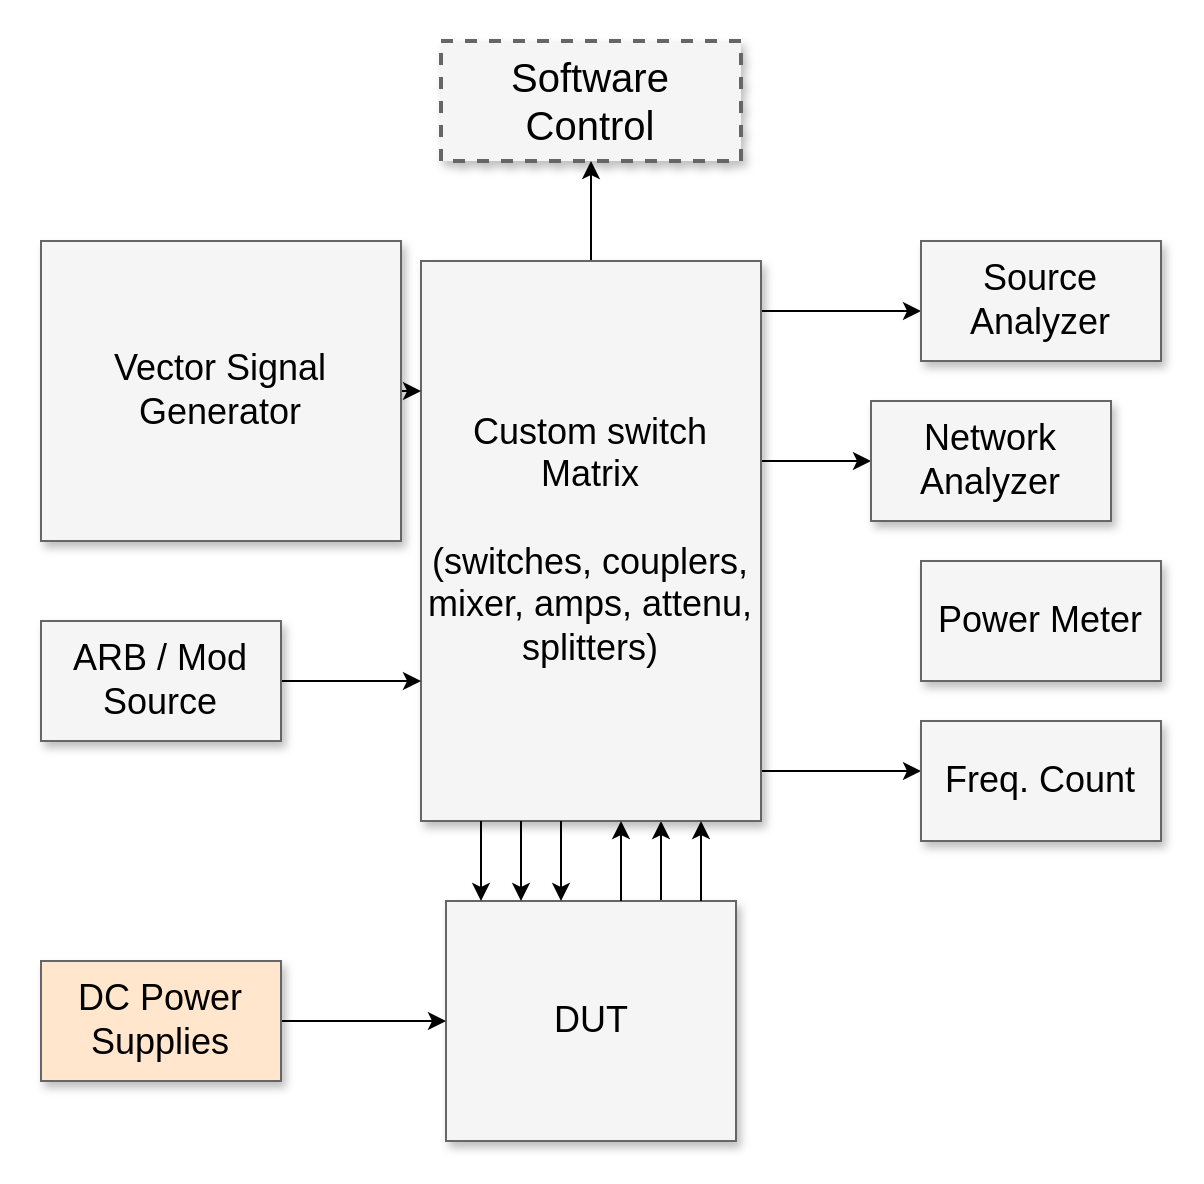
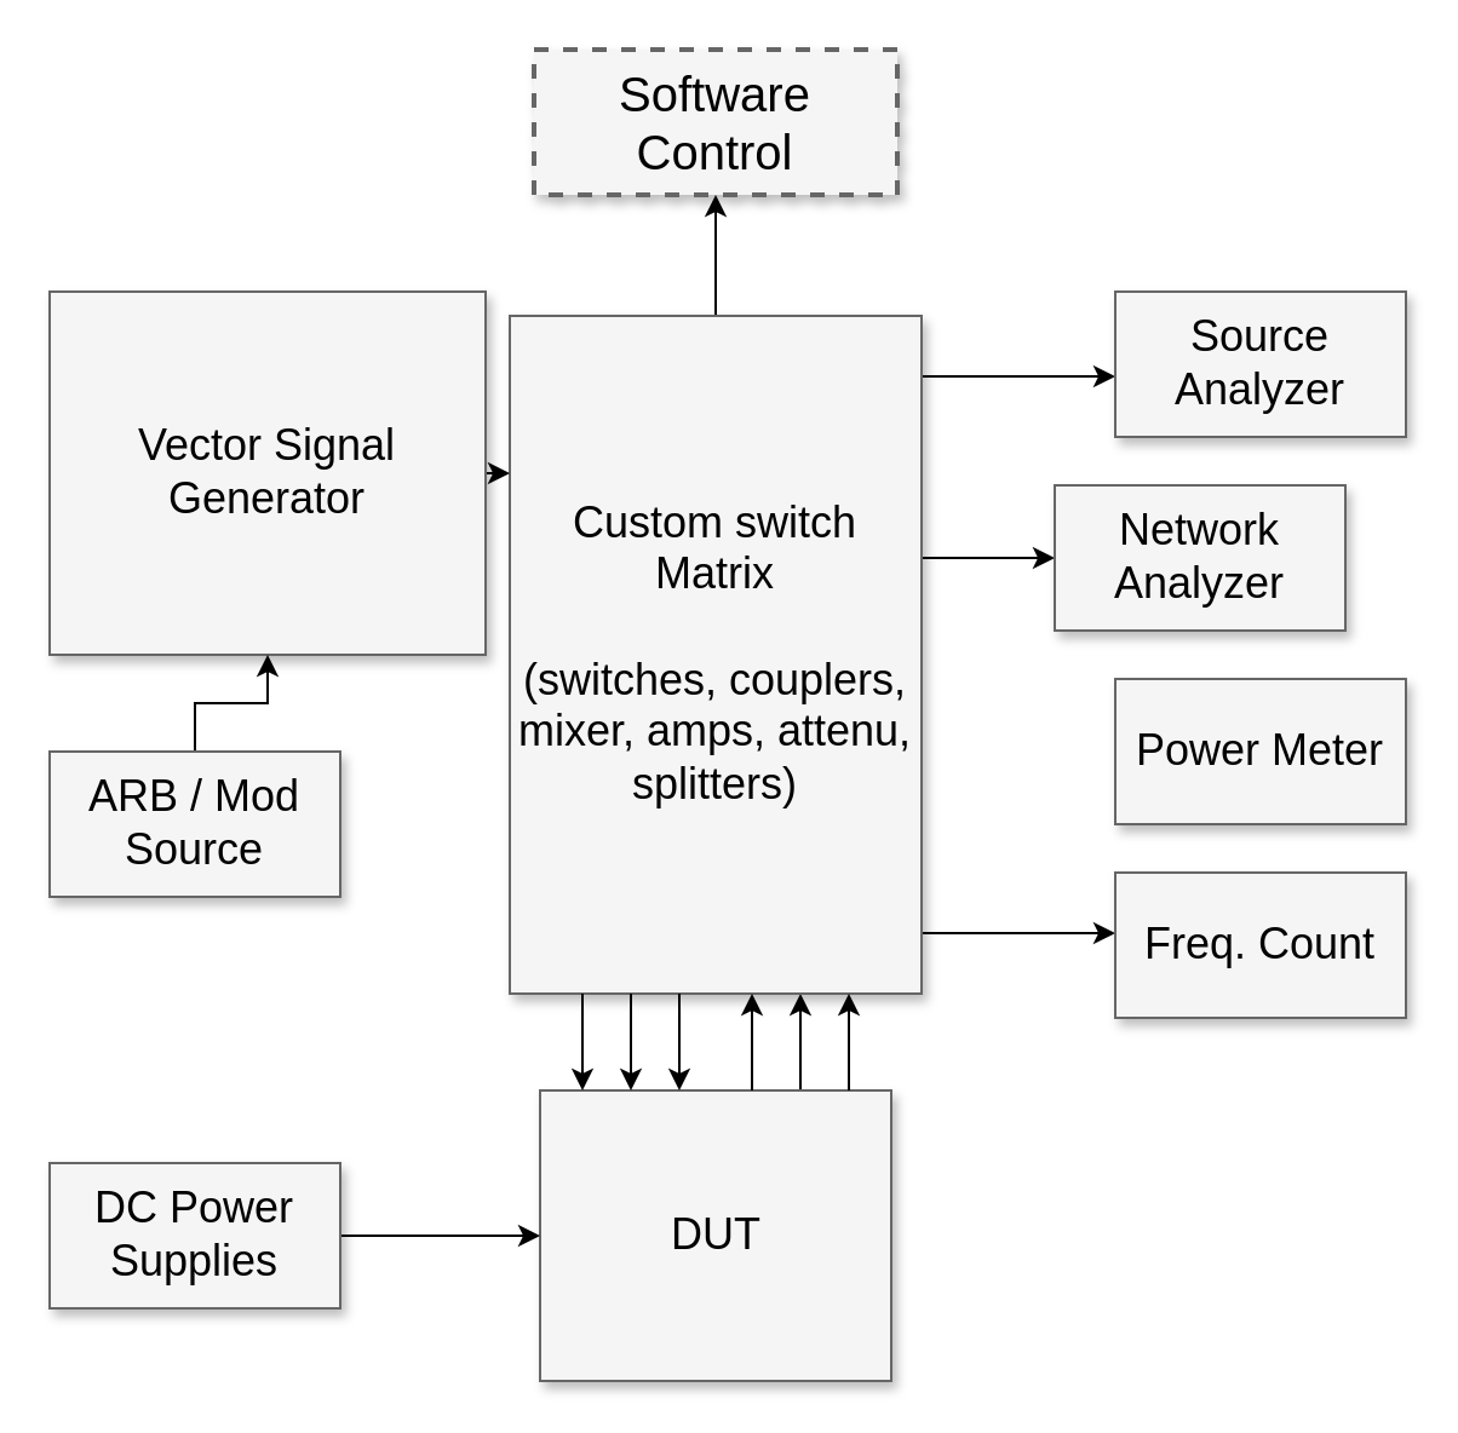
- <mxCell id="15" style="edgeStyle=elbowEdgeStyle;rounded=0;html=1;startArrow=none;startFill=0;jettySize=auto;orthogonalLoop=1;fontSize=18;elbow=vertical;" parent="1" source="16" target="8" edge="1"><mxGeometry relative="1" as="geometry" /></mxCell>
+ <mxCell id="15" style="edgeStyle=elbowEdgeStyle;rounded=0;html=1;startArrow=none;startFill=0;jettySize=auto;orthogonalLoop=1;fontSize=18;elbow=vertical;" parent="1" source="16" target="14" edge="1"><mxGeometry relative="1" as="geometry" /></mxCell>
- <mxCell id="19" value="DC Power Supplies" style="whiteSpace=wrap;html=1;shadow=1;fontSize=18;fillColor=#ffe6cc;strokeColor=#666666;" parent="1" vertex="1"><mxGeometry x="20" y="480" width="120" height="60" as="geometry" /></mxCell>
+ <mxCell id="19" value="DC Power Supplies" style="whiteSpace=wrap;html=1;shadow=1;fontSize=18;fillColor=#f5f5f5;strokeColor=#666666;" parent="1" vertex="1"><mxGeometry x="20" y="480" width="120" height="60" as="geometry" /></mxCell>
